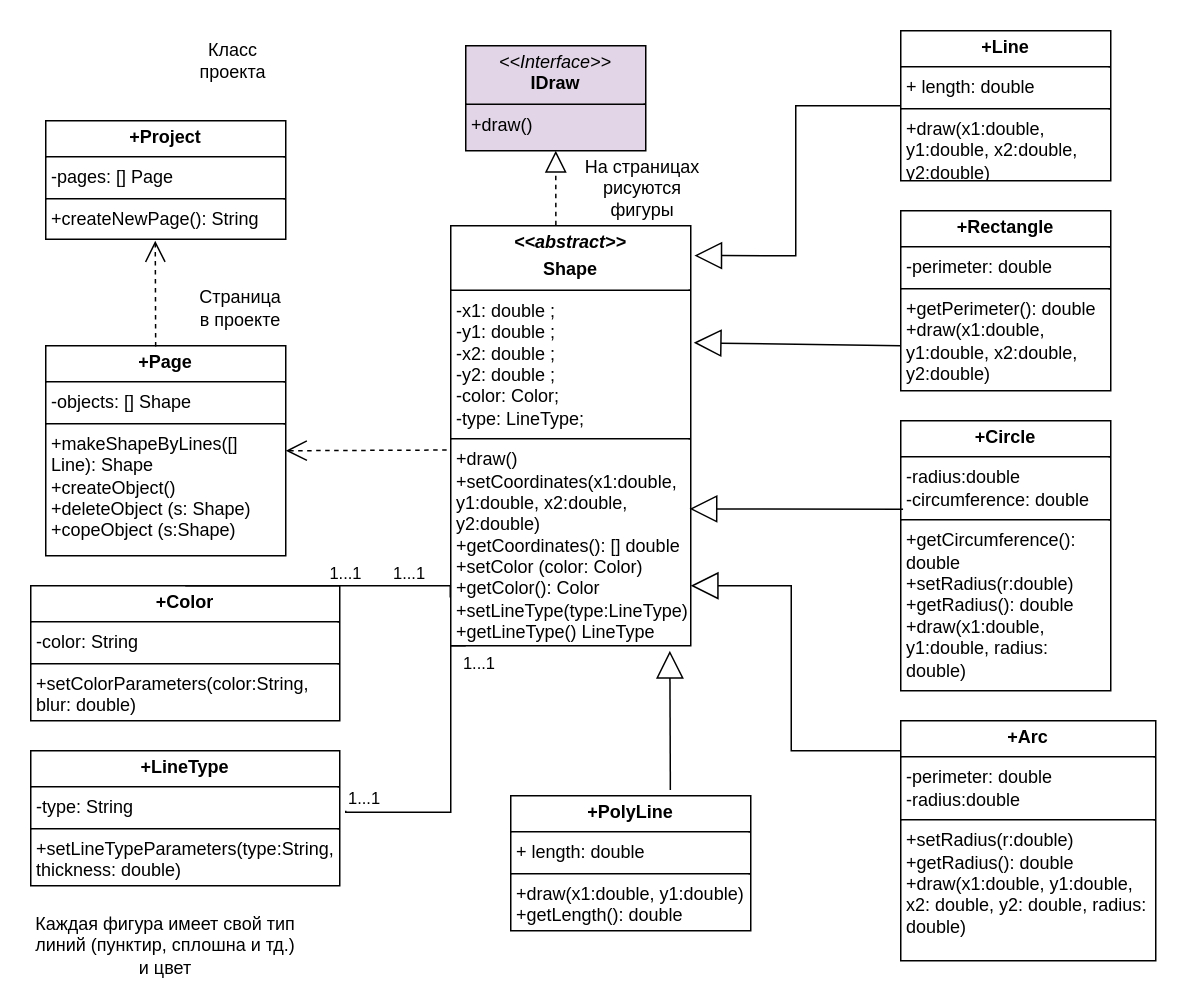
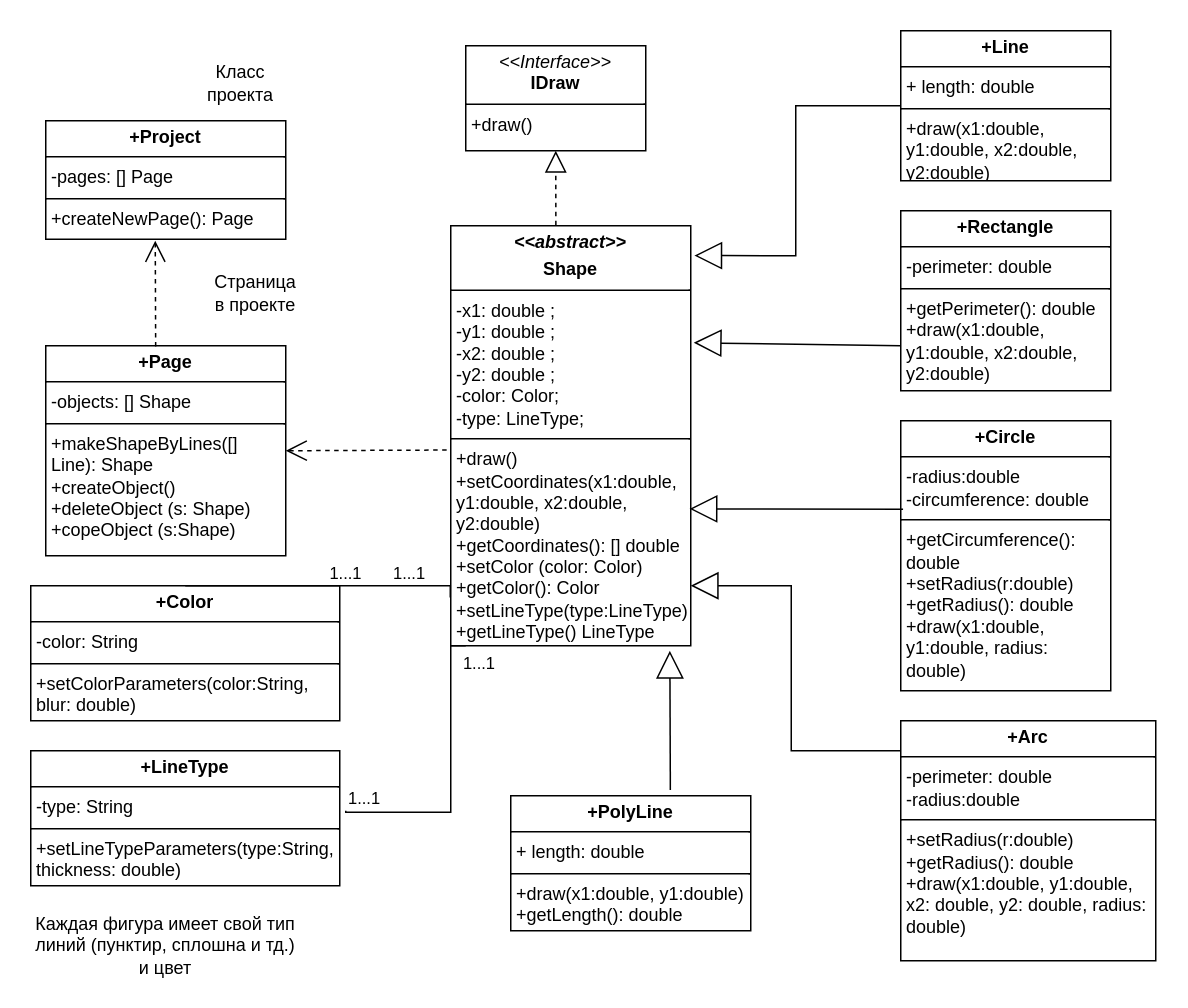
- <mxCell id="27" value="Класс проекта" style="text;html=1;align=center;verticalAlign=middle;whiteSpace=wrap;rounded=0;" vertex="1" parent="1"><mxGeometry x="125" y="25" width="60" height="30" as="geometry" /></mxCell>
+ <mxCell id="27" value="Класс проекта" style="text;html=1;align=center;verticalAlign=middle;whiteSpace=wrap;rounded=0;" vertex="1" parent="1"><mxGeometry x="130" y="40" width="60" height="30" as="geometry" /></mxCell>
- <mxCell id="2" value="&lt;p style=&quot;margin:0px;margin-top:4px;text-align:center;&quot;&gt;&lt;i&gt;&amp;lt;&amp;lt;Interface&amp;gt;&amp;gt;&lt;/i&gt;&lt;br&gt;&lt;b&gt;IDraw&lt;/b&gt;&lt;/p&gt;&lt;hr size=&quot;1&quot; style=&quot;border-style:solid;&quot;&gt;&lt;p style=&quot;margin:0px;margin-left:4px;&quot;&gt;+draw()&lt;br&gt;&lt;/p&gt;" style="verticalAlign=top;align=left;overflow=fill;html=1;whiteSpace=wrap;fillColor=#e1d5e7;" parent="1" vertex="1"><mxGeometry x="310" y="30" width="120" height="70" as="geometry" /></mxCell>
+ <mxCell id="2" value="&lt;p style=&quot;margin:0px;margin-top:4px;text-align:center;&quot;&gt;&lt;i&gt;&amp;lt;&amp;lt;Interface&amp;gt;&amp;gt;&lt;/i&gt;&lt;br&gt;&lt;b&gt;IDraw&lt;/b&gt;&lt;/p&gt;&lt;hr size=&quot;1&quot; style=&quot;border-style:solid;&quot;&gt;&lt;p style=&quot;margin:0px;margin-left:4px;&quot;&gt;+draw()&lt;br&gt;&lt;/p&gt;" style="verticalAlign=top;align=left;overflow=fill;html=1;whiteSpace=wrap;" parent="1" vertex="1"><mxGeometry x="310" y="30" width="120" height="70" as="geometry" /></mxCell>
- <mxCell id="11" value="&lt;p style=&quot;margin:0px;margin-top:4px;text-align:center;&quot;&gt;&lt;b&gt;+Project&lt;/b&gt;&lt;/p&gt;&lt;hr size=&quot;1&quot; style=&quot;border-style:solid;&quot;&gt;&lt;p style=&quot;margin:0px;margin-left:4px;&quot;&gt;-pages: [] Page&amp;nbsp;&lt;/p&gt;&lt;hr size=&quot;1&quot; style=&quot;border-style:solid;&quot;&gt;&lt;p style=&quot;margin:0px;margin-left:4px;&quot;&gt;+createNewPage(): String&lt;/p&gt;" style="verticalAlign=top;align=left;overflow=fill;html=1;whiteSpace=wrap;" parent="1" vertex="1"><mxGeometry x="30" y="80" width="160" height="79" as="geometry" /></mxCell>
+ <mxCell id="11" value="&lt;p style=&quot;margin:0px;margin-top:4px;text-align:center;&quot;&gt;&lt;b&gt;+Project&lt;/b&gt;&lt;/p&gt;&lt;hr size=&quot;1&quot; style=&quot;border-style:solid;&quot;&gt;&lt;p style=&quot;margin:0px;margin-left:4px;&quot;&gt;-pages: [] Page&amp;nbsp;&lt;/p&gt;&lt;hr size=&quot;1&quot; style=&quot;border-style:solid;&quot;&gt;&lt;p style=&quot;margin:0px;margin-left:4px;&quot;&gt;+createNewPage(): Page&lt;/p&gt;" style="verticalAlign=top;align=left;overflow=fill;html=1;whiteSpace=wrap;" parent="1" vertex="1"><mxGeometry x="30" y="80" width="160" height="79" as="geometry" /></mxCell>
- <mxCell id="30" value="На страницах рисуются фигуры" style="text;html=1;align=center;verticalAlign=middle;whiteSpace=wrap;rounded=0;" vertex="1" parent="1"><mxGeometry x="380" y="110" width="96" height="30" as="geometry" /></mxCell>
- <mxCell id="28" value="Страница в проекте" style="text;html=1;align=center;verticalAlign=middle;whiteSpace=wrap;rounded=0;" vertex="1" parent="1"><mxGeometry x="130" y="190" width="60" height="30" as="geometry" /></mxCell>
+ <mxCell id="28" value="Страница в проекте" style="text;html=1;align=center;verticalAlign=middle;whiteSpace=wrap;rounded=0;" vertex="1" parent="1"><mxGeometry x="140" y="180" width="60" height="30" as="geometry" /></mxCell>
